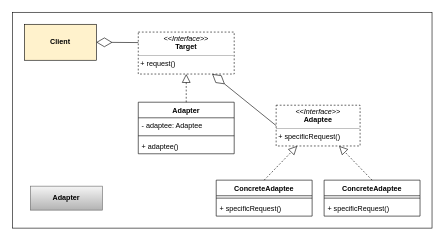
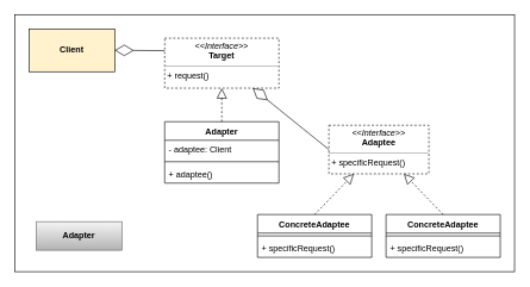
- <mxCell id="4" value="- adaptee: Adaptee" style="text;strokeColor=none;fillColor=none;align=left;verticalAlign=top;spacingLeft=4;spacingRight=4;overflow=hidden;rotatable=0;points=[[0,0.5],[1,0.5]];portConstraint=eastwest;" vertex="1" parent="3"><mxGeometry y="26" width="160" height="26" as="geometry" /></mxCell>
+ <mxCell id="4" value="- adaptee: Client" style="text;strokeColor=none;fillColor=none;align=left;verticalAlign=top;spacingLeft=4;spacingRight=4;overflow=hidden;rotatable=0;points=[[0,0.5],[1,0.5]];portConstraint=eastwest;" vertex="1" parent="3"><mxGeometry y="26" width="160" height="26" as="geometry" /></mxCell>
